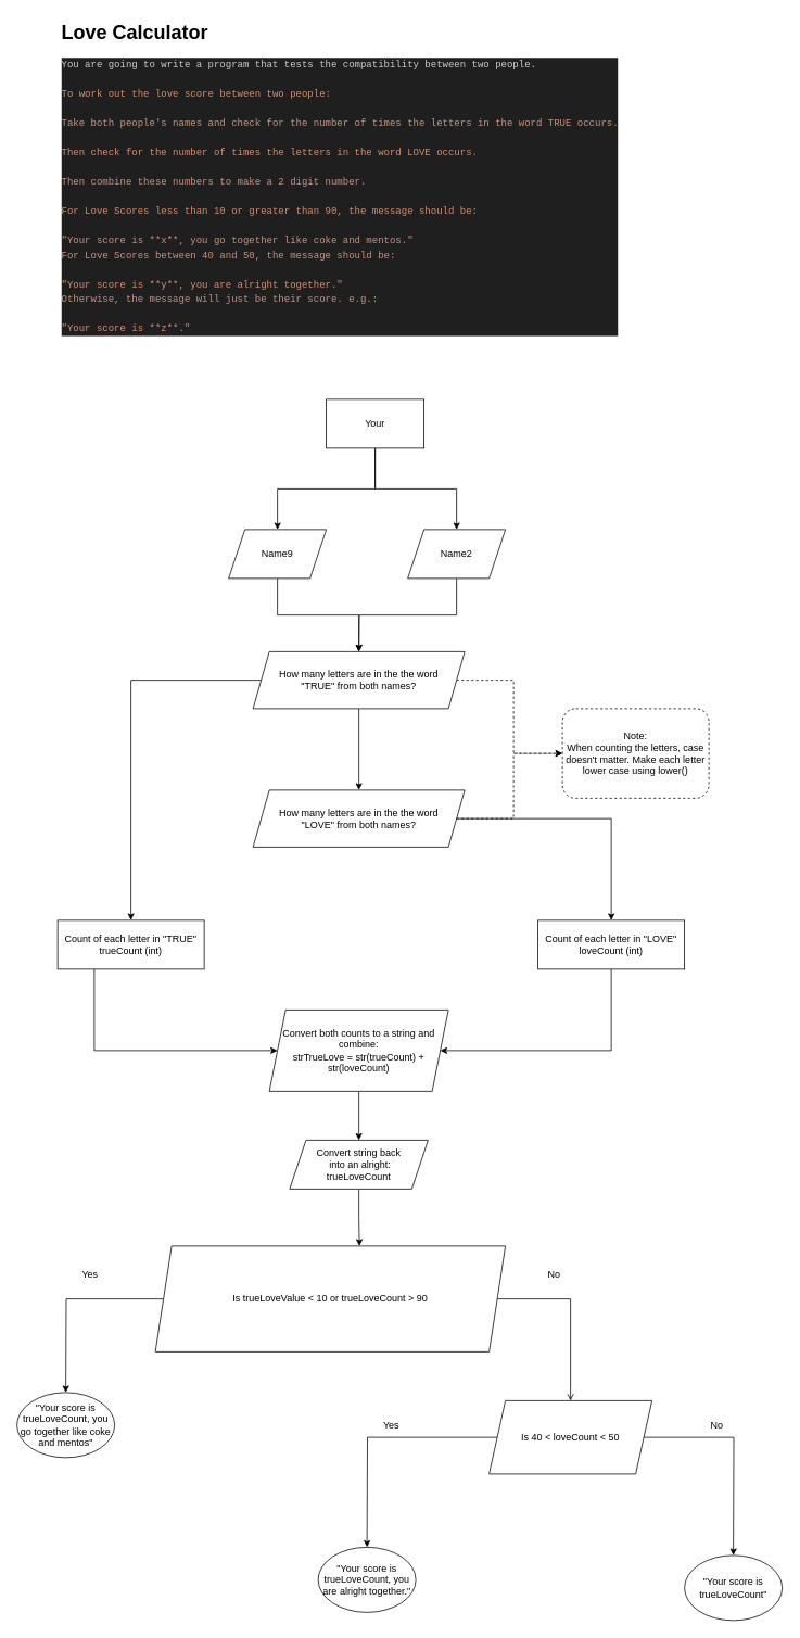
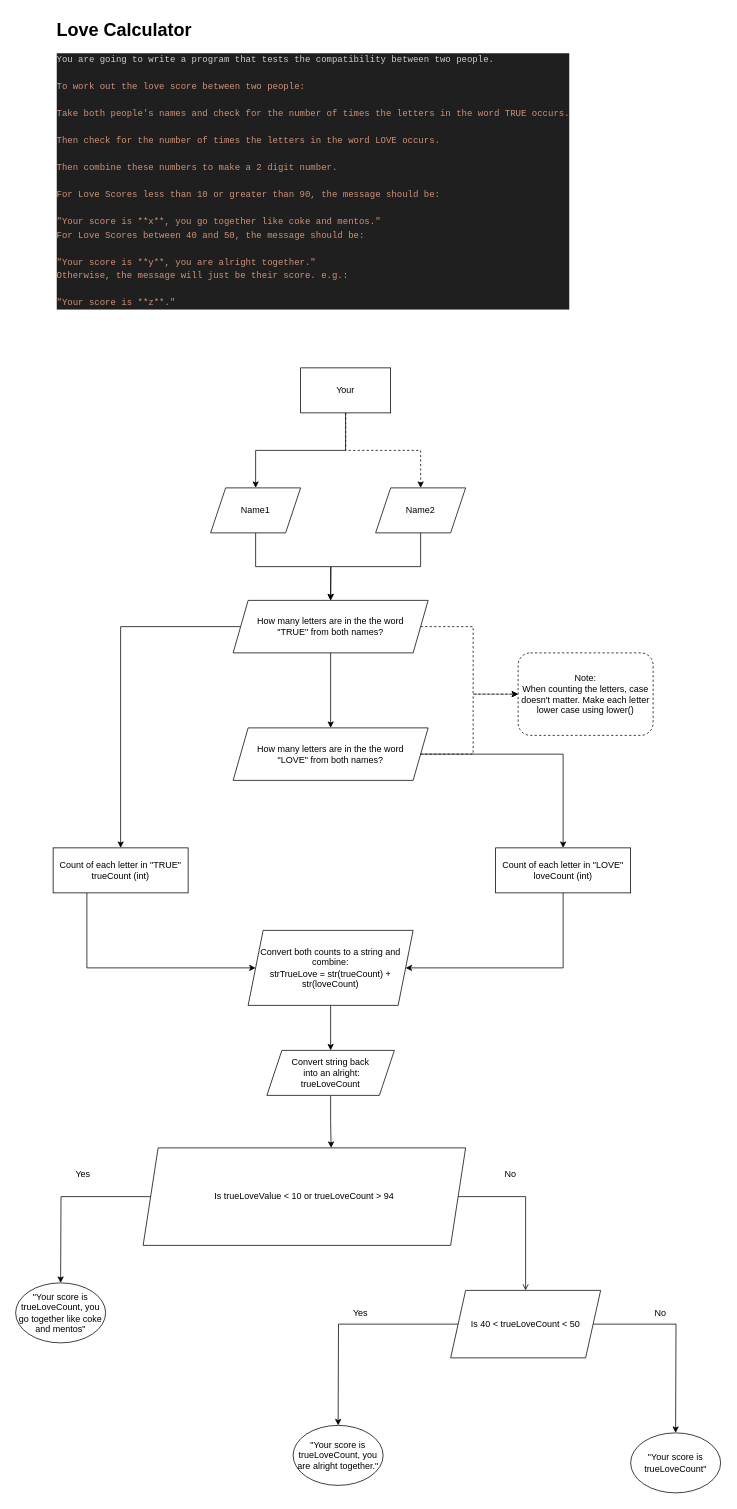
- <mxCell id="4" style="edgeStyle=orthogonalEdgeStyle;rounded=0;orthogonalLoop=1;jettySize=auto;html=1;exitX=0.5;exitY=1;exitDx=0;exitDy=0;" edge="1" parent="1" source="5" target="9"><mxGeometry relative="1" as="geometry" /></mxCell>
+ <mxCell id="4" style="edgeStyle=orthogonalEdgeStyle;rounded=0;orthogonalLoop=1;jettySize=auto;html=1;exitX=0.5;exitY=1;exitDx=0;exitDy=0;dashed=1;" edge="1" parent="1" source="5" target="9"><mxGeometry relative="1" as="geometry" /></mxCell>
- <mxCell id="7" value="Name9" style="shape=parallelogram;perimeter=parallelogramPerimeter;whiteSpace=wrap;html=1;fixedSize=1;" vertex="1" parent="1"><mxGeometry x="280" y="650" width="120" height="60" as="geometry" /></mxCell>
+ <mxCell id="7" value="Name1" style="shape=parallelogram;perimeter=parallelogramPerimeter;whiteSpace=wrap;html=1;fixedSize=1;" vertex="1" parent="1"><mxGeometry x="280" y="650" width="120" height="60" as="geometry" /></mxCell>
- <mxCell id="28" value="Is trueLoveValue &amp;lt; 10 or trueLoveCount&amp;nbsp;&amp;gt; 90" style="shape=parallelogram;perimeter=parallelogramPerimeter;whiteSpace=wrap;html=1;fixedSize=1;" vertex="1" parent="1"><mxGeometry x="190" y="1530" width="430" height="130" as="geometry" /></mxCell>
+ <mxCell id="28" value="Is trueLoveValue &amp;lt; 10 or trueLoveCount&amp;nbsp;&amp;gt; 94" style="shape=parallelogram;perimeter=parallelogramPerimeter;whiteSpace=wrap;html=1;fixedSize=1;" vertex="1" parent="1"><mxGeometry x="190" y="1530" width="430" height="130" as="geometry" /></mxCell>
- <mxCell id="32" value="Is 40 &amp;lt; loveCount&amp;nbsp;&amp;lt; 50" style="shape=parallelogram;perimeter=parallelogramPerimeter;whiteSpace=wrap;html=1;fixedSize=1;" vertex="1" parent="1"><mxGeometry x="600" y="1720" width="200" height="90" as="geometry" /></mxCell>
+ <mxCell id="32" value="Is 40 &amp;lt; trueLoveCount&amp;nbsp;&amp;lt; 50" style="shape=parallelogram;perimeter=parallelogramPerimeter;whiteSpace=wrap;html=1;fixedSize=1;" vertex="1" parent="1"><mxGeometry x="600" y="1720" width="200" height="90" as="geometry" /></mxCell>
